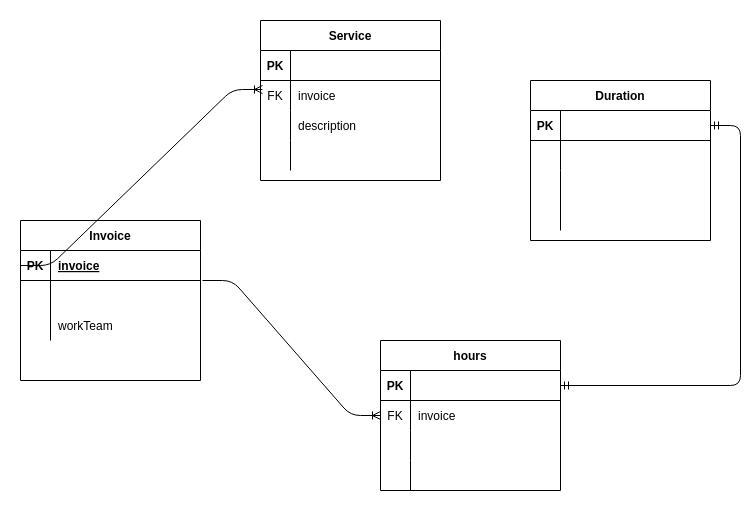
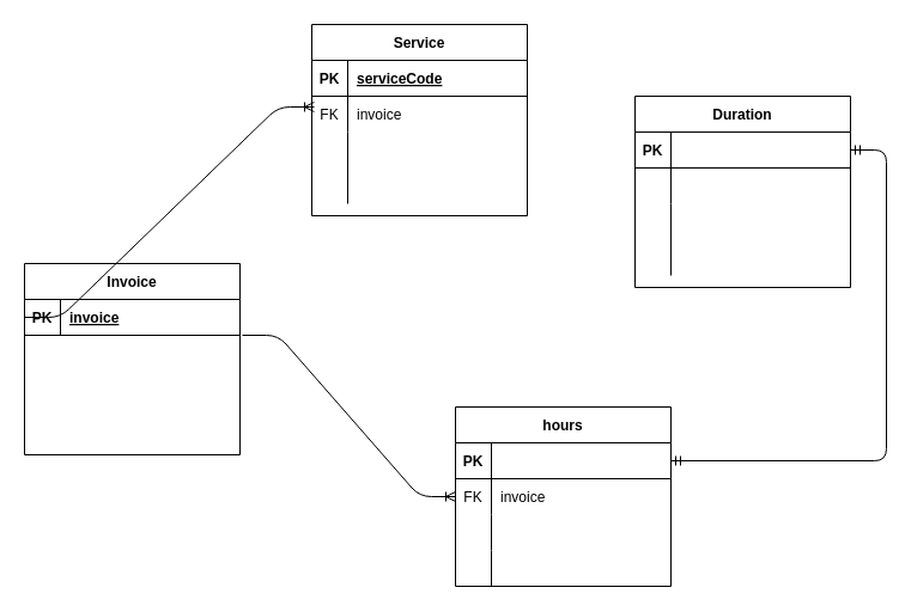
+ <mxCell id="39" value="serviceCode" style="shape=partialRectangle;connectable=0;fillColor=none;top=0;left=0;bottom=0;right=0;align=left;spacingLeft=6;fontStyle=5;overflow=hidden;" vertex="1" parent="37"><mxGeometry x="30" width="150" height="30" as="geometry" /></mxCell>
- <mxCell id="45" value="description" style="shape=partialRectangle;connectable=0;fillColor=none;top=0;left=0;bottom=0;right=0;align=left;spacingLeft=6;overflow=hidden;" vertex="1" parent="43"><mxGeometry x="30" width="150" height="30" as="geometry" /></mxCell>
- <mxCell id="33" value="workTeam" style="shape=partialRectangle;connectable=0;fillColor=none;top=0;left=0;bottom=0;right=0;align=left;spacingLeft=6;overflow=hidden;" vertex="1" parent="31"><mxGeometry x="30" width="150" height="30" as="geometry" /></mxCell>
